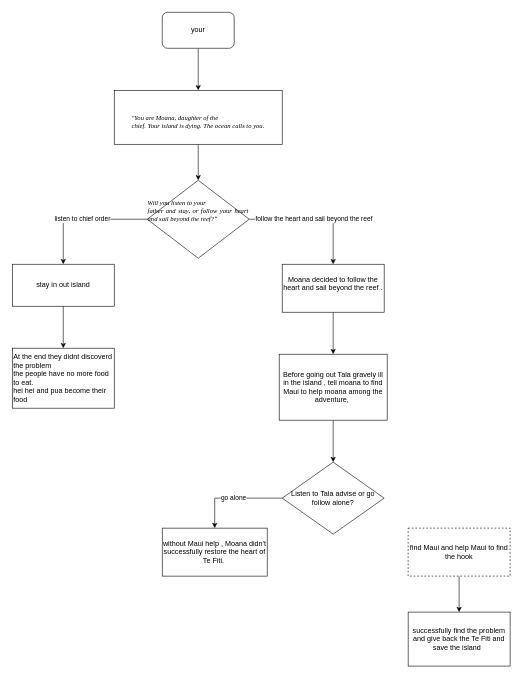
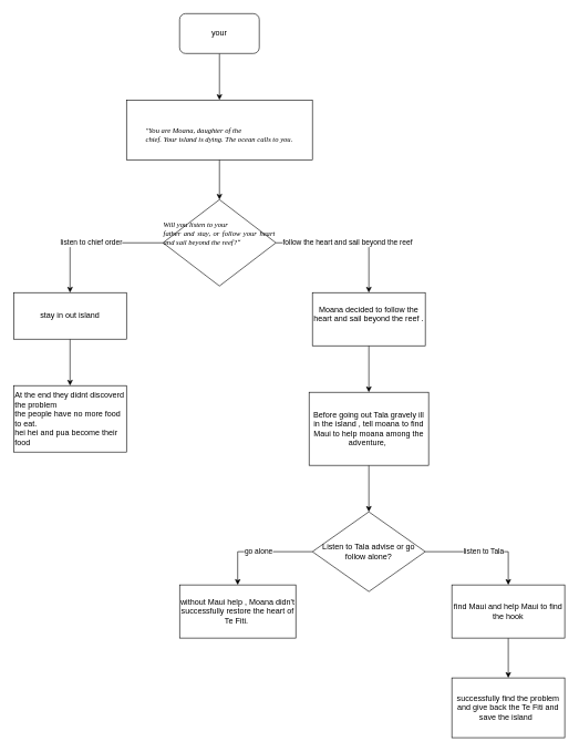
+ <mxCell id="17" value="listen to Tala" style="edgeStyle=orthogonalEdgeStyle;rounded=0;orthogonalLoop=1;jettySize=auto;html=1;exitX=1;exitY=0.5;exitDx=0;exitDy=0;entryX=0.5;entryY=0;entryDx=0;entryDy=0;" edge="1" parent="1" source="18" target="21"><mxGeometry relative="1" as="geometry" /></mxCell>
- <mxCell id="21" value="find Maui and help Maui to find the hook" style="rounded=0;whiteSpace=wrap;html=1;dashed=1;" vertex="1" parent="1"><mxGeometry x="680" y="880" width="170" height="80" as="geometry" /></mxCell>
+ <mxCell id="21" value="find Maui and help Maui to find the hook" style="rounded=0;whiteSpace=wrap;html=1;" vertex="1" parent="1"><mxGeometry x="680" y="880" width="170" height="80" as="geometry" /></mxCell>
